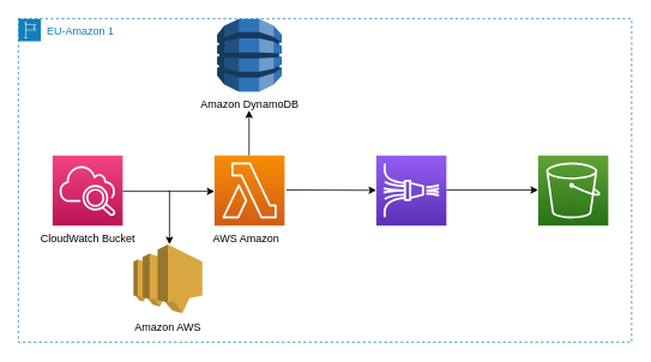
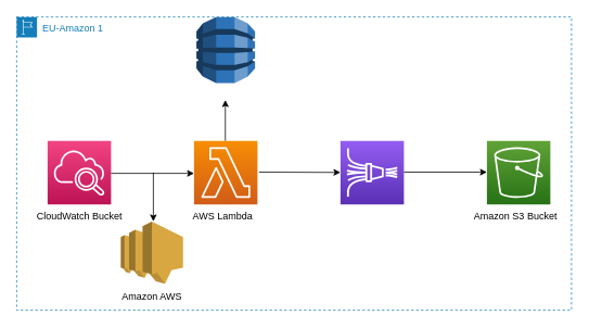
- <mxCell id="14" value="Amazon DynamoDB" style="text;html=1;resizable=0;autosize=1;align=center;verticalAlign=middle;points=[];fillColor=none;strokeColor=none;rounded=0;" vertex="1" parent="2"><mxGeometry x="180" y="81" width="130" height="30" as="geometry" /></mxCell>
- <mxCell id="11" value="AWS Amazon" style="text;html=1;resizable=0;autosize=1;align=center;verticalAlign=middle;points=[];fillColor=none;strokeColor=none;rounded=0;" vertex="1" parent="2"><mxGeometry x="191" y="230" width="100" height="30" as="geometry" /></mxCell>
+ <mxCell id="11" value="AWS Lambda" style="text;html=1;resizable=0;autosize=1;align=center;verticalAlign=middle;points=[];fillColor=none;strokeColor=none;rounded=0;" vertex="1" parent="2"><mxGeometry x="191" y="230" width="100" height="30" as="geometry" /></mxCell>
+ <mxCell id="12" value="Amazon S3 Bucket" style="text;html=1;resizable=0;autosize=1;align=center;verticalAlign=middle;points=[];fillColor=none;strokeColor=none;rounded=0;" vertex="1" parent="2"><mxGeometry x="536" y="230" width="130" height="30" as="geometry" /></mxCell>
